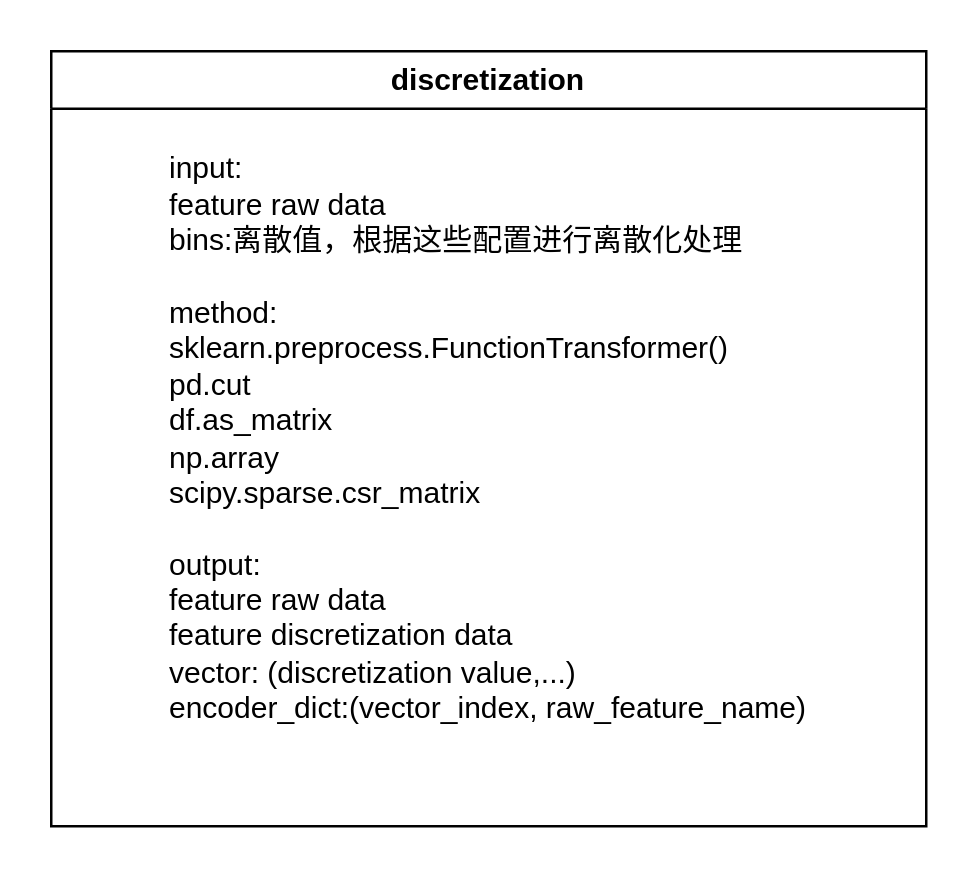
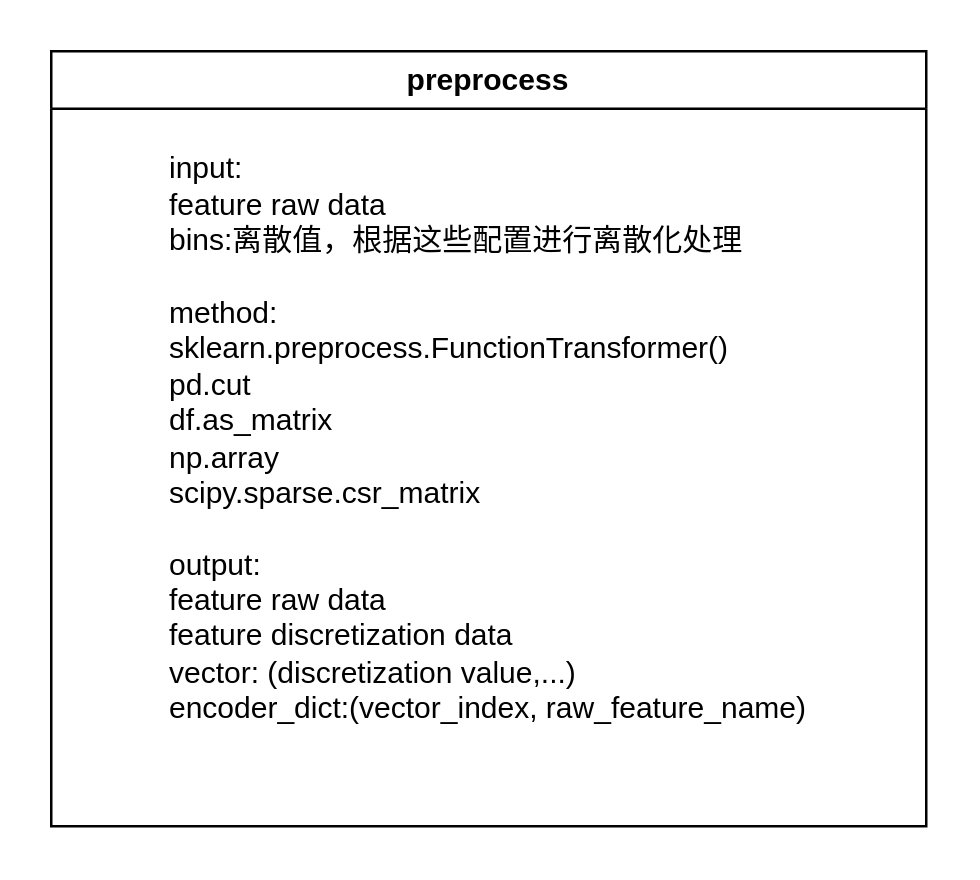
- <mxCell id="2" value="discretization" style="swimlane;whiteSpace=wrap;html=1;" vertex="1" parent="1"><mxGeometry x="20" y="20" width="350" height="310" as="geometry" /></mxCell>
+ <mxCell id="2" value="preprocess" style="swimlane;whiteSpace=wrap;html=1;" vertex="1" parent="1"><mxGeometry x="20" y="20" width="350" height="310" as="geometry" /></mxCell>
